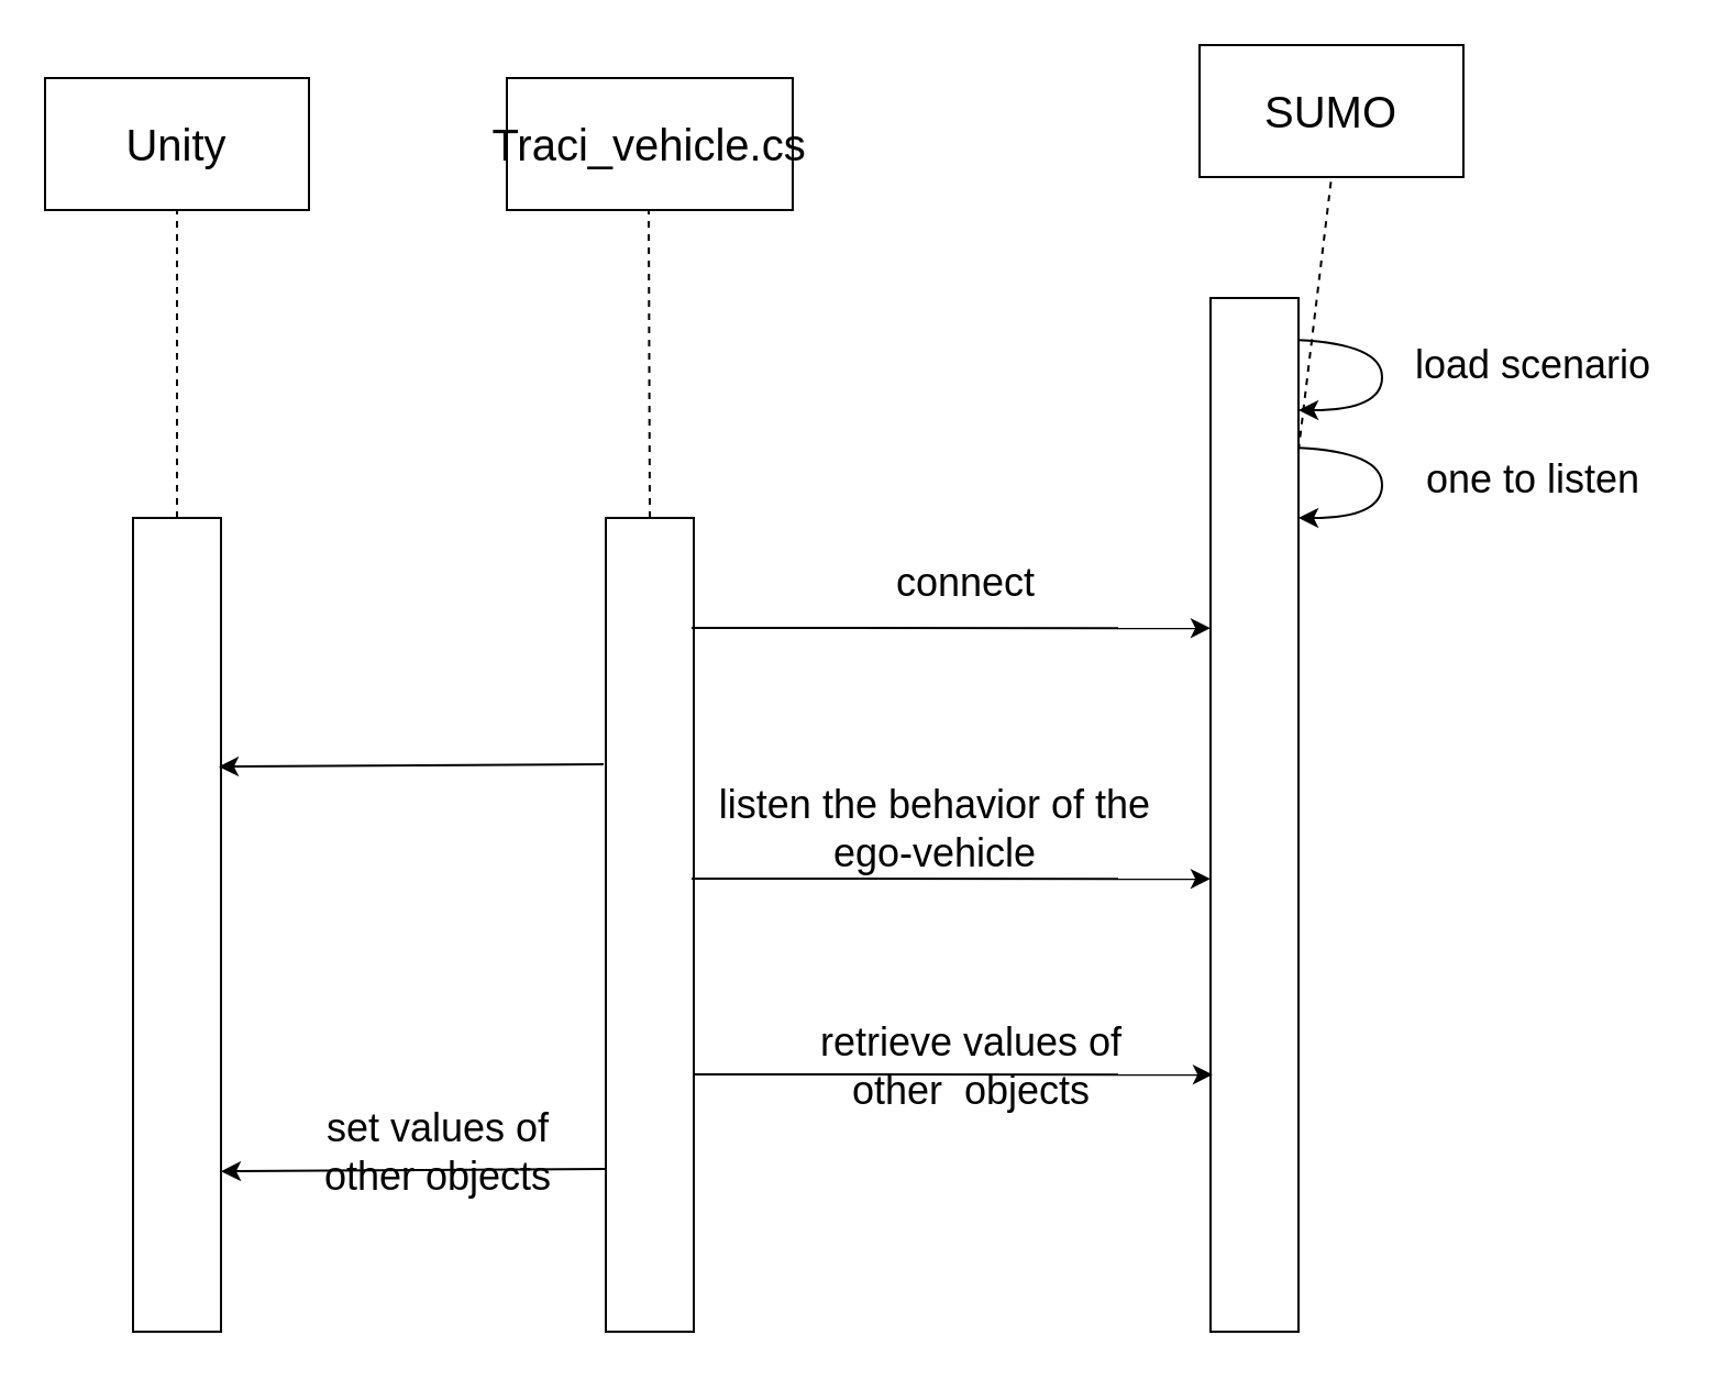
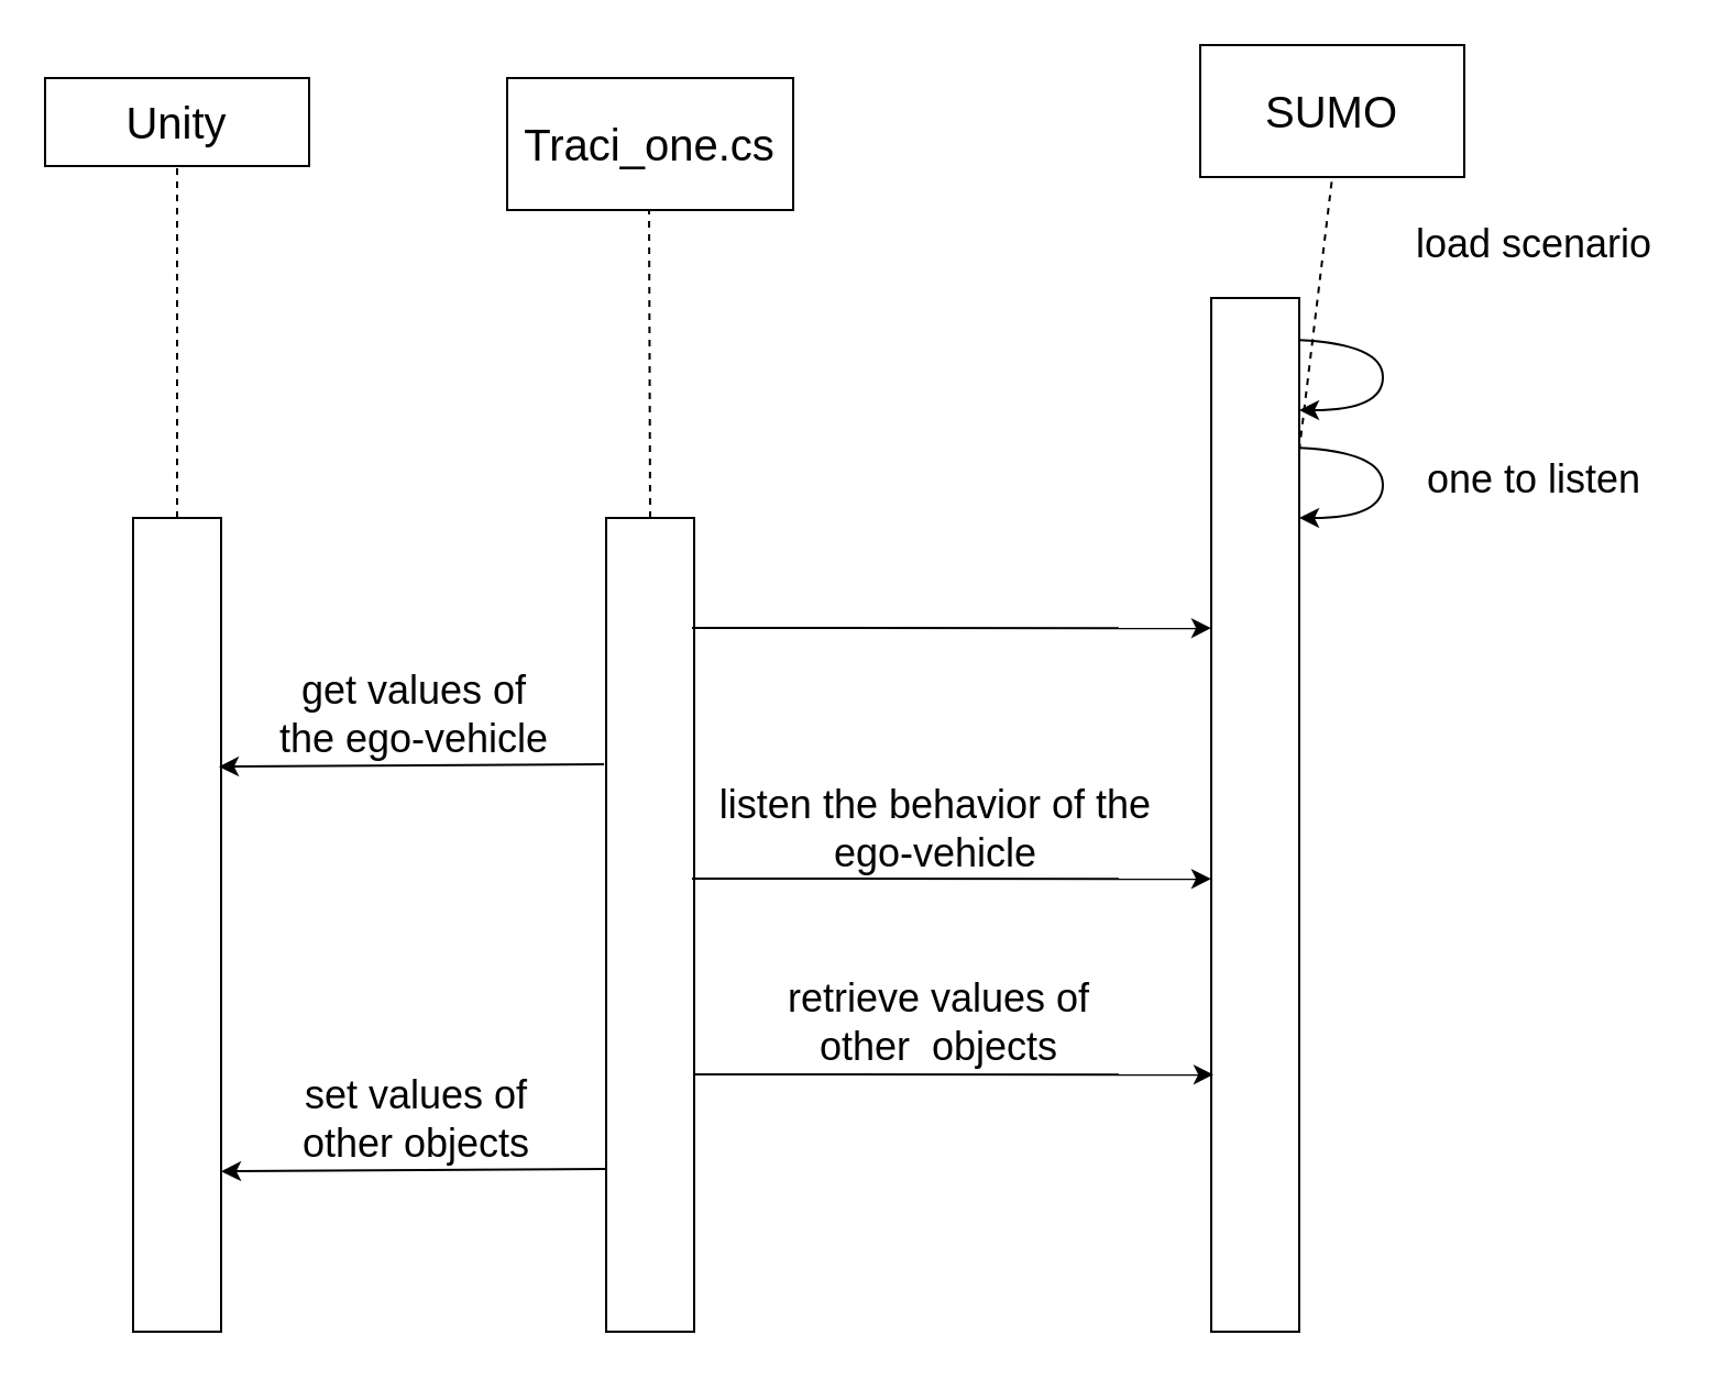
- <mxCell id="13" value="&lt;font style=&quot;font-size: 20px&quot;&gt;Unity&lt;/font&gt;" style="rounded=0;whiteSpace=wrap;html=1;" parent="1" vertex="1"><mxGeometry x="20" y="35" width="120" height="60" as="geometry" /></mxCell>
+ <mxCell id="13" value="&lt;font style=&quot;font-size: 20px&quot;&gt;Unity&lt;/font&gt;" style="rounded=0;whiteSpace=wrap;html=1;" parent="1" vertex="1"><mxGeometry x="20" y="35" width="120" height="40" as="geometry" /></mxCell>
- <mxCell id="8" value="&lt;font style=&quot;font-size: 20px&quot;&gt;Traci_vehicle.cs&lt;/font&gt;" style="rounded=0;whiteSpace=wrap;html=1;" parent="1" vertex="1"><mxGeometry x="230" y="35" width="130" height="60" as="geometry" /></mxCell>
+ <mxCell id="8" value="&lt;font style=&quot;font-size: 20px&quot;&gt;Traci_one.cs&lt;/font&gt;" style="rounded=0;whiteSpace=wrap;html=1;" parent="1" vertex="1"><mxGeometry x="230" y="35" width="130" height="60" as="geometry" /></mxCell>
- <mxCell id="5" value="&lt;font style=&quot;font-size: 18px&quot;&gt;load scenario&lt;/font&gt;" style="text;html=1;strokeColor=none;fillColor=none;align=center;verticalAlign=middle;whiteSpace=wrap;rounded=0;" parent="1" vertex="1"><mxGeometry x="627" y="156" width="140" height="20" as="geometry" /></mxCell>
+ <mxCell id="5" value="&lt;font style=&quot;font-size: 18px&quot;&gt;load scenario&lt;/font&gt;" style="text;html=1;strokeColor=none;fillColor=none;align=center;verticalAlign=middle;whiteSpace=wrap;rounded=0;" parent="1" vertex="1"><mxGeometry x="627" y="101" width="140" height="20" as="geometry" /></mxCell>
- <mxCell id="11" value="&lt;font style=&quot;font-size: 18px&quot;&gt;connect&lt;/font&gt;" style="text;html=1;strokeColor=none;fillColor=none;align=center;verticalAlign=middle;whiteSpace=wrap;rounded=0;" parent="1" vertex="1"><mxGeometry x="394" y="255" width="90" height="20" as="geometry" /></mxCell>
+ <mxCell id="19" value="&lt;font style=&quot;font-size: 18px&quot;&gt;get values of the ego-vehicle&lt;/font&gt;" style="text;html=1;strokeColor=none;fillColor=none;align=center;verticalAlign=middle;whiteSpace=wrap;rounded=0;" parent="1" vertex="1"><mxGeometry x="123" y="315" width="130" height="20" as="geometry" /></mxCell>
- <mxCell id="12" value="&lt;font style=&quot;font-size: 18px&quot;&gt;retrieve values of other&amp;nbsp; objects&lt;/font&gt;" style="text;html=1;strokeColor=none;fillColor=none;align=center;verticalAlign=middle;whiteSpace=wrap;rounded=0;" parent="1" vertex="1"><mxGeometry x="358.75" y="475" width="165" height="20" as="geometry" /></mxCell>
+ <mxCell id="12" value="&lt;font style=&quot;font-size: 18px&quot;&gt;retrieve values of other&amp;nbsp; objects&lt;/font&gt;" style="text;html=1;strokeColor=none;fillColor=none;align=center;verticalAlign=middle;whiteSpace=wrap;rounded=0;" parent="1" vertex="1"><mxGeometry x="343.75" y="455" width="165" height="20" as="geometry" /></mxCell>
- <mxCell id="17" value="&lt;font style=&quot;font-size: 18px&quot;&gt;set values of other objects&lt;/font&gt;" style="text;html=1;strokeColor=none;fillColor=none;align=center;verticalAlign=middle;whiteSpace=wrap;rounded=0;" parent="1" vertex="1"><mxGeometry x="134" y="514" width="130" height="20" as="geometry" /></mxCell>
+ <mxCell id="17" value="&lt;font style=&quot;font-size: 18px&quot;&gt;set values of other objects&lt;/font&gt;" style="text;html=1;strokeColor=none;fillColor=none;align=center;verticalAlign=middle;whiteSpace=wrap;rounded=0;" parent="1" vertex="1"><mxGeometry x="124" y="499" width="130" height="20" as="geometry" /></mxCell>
